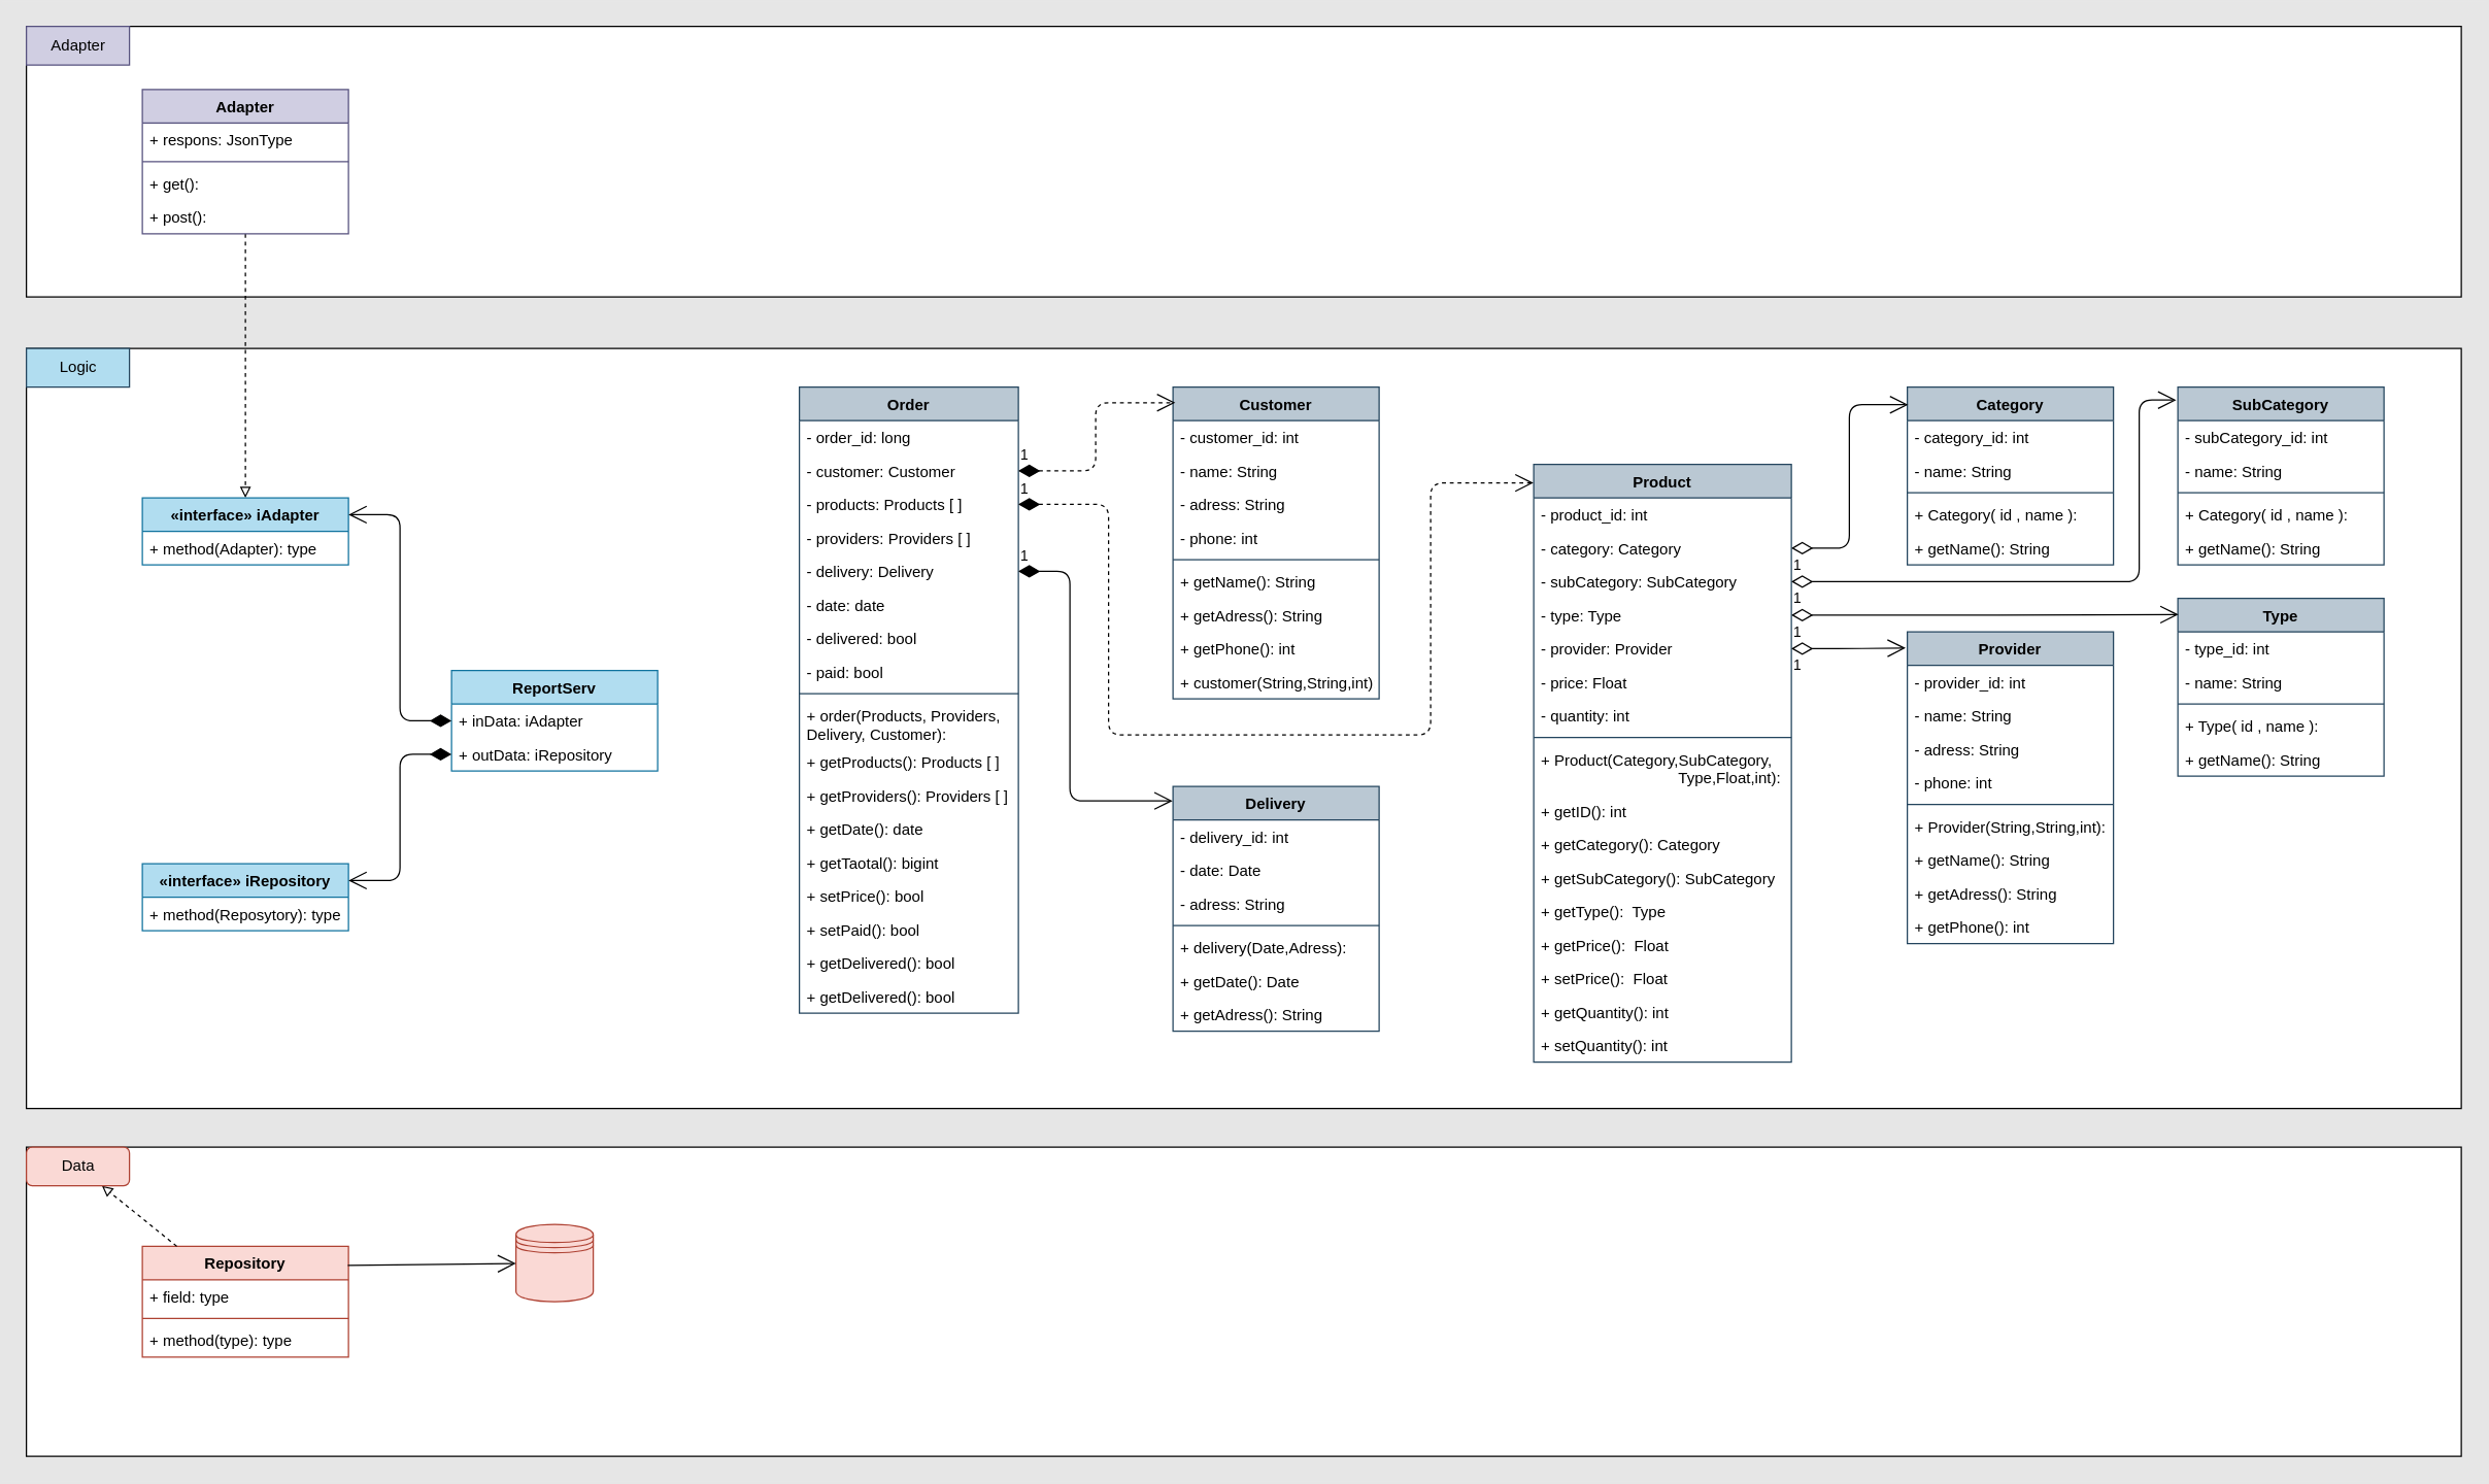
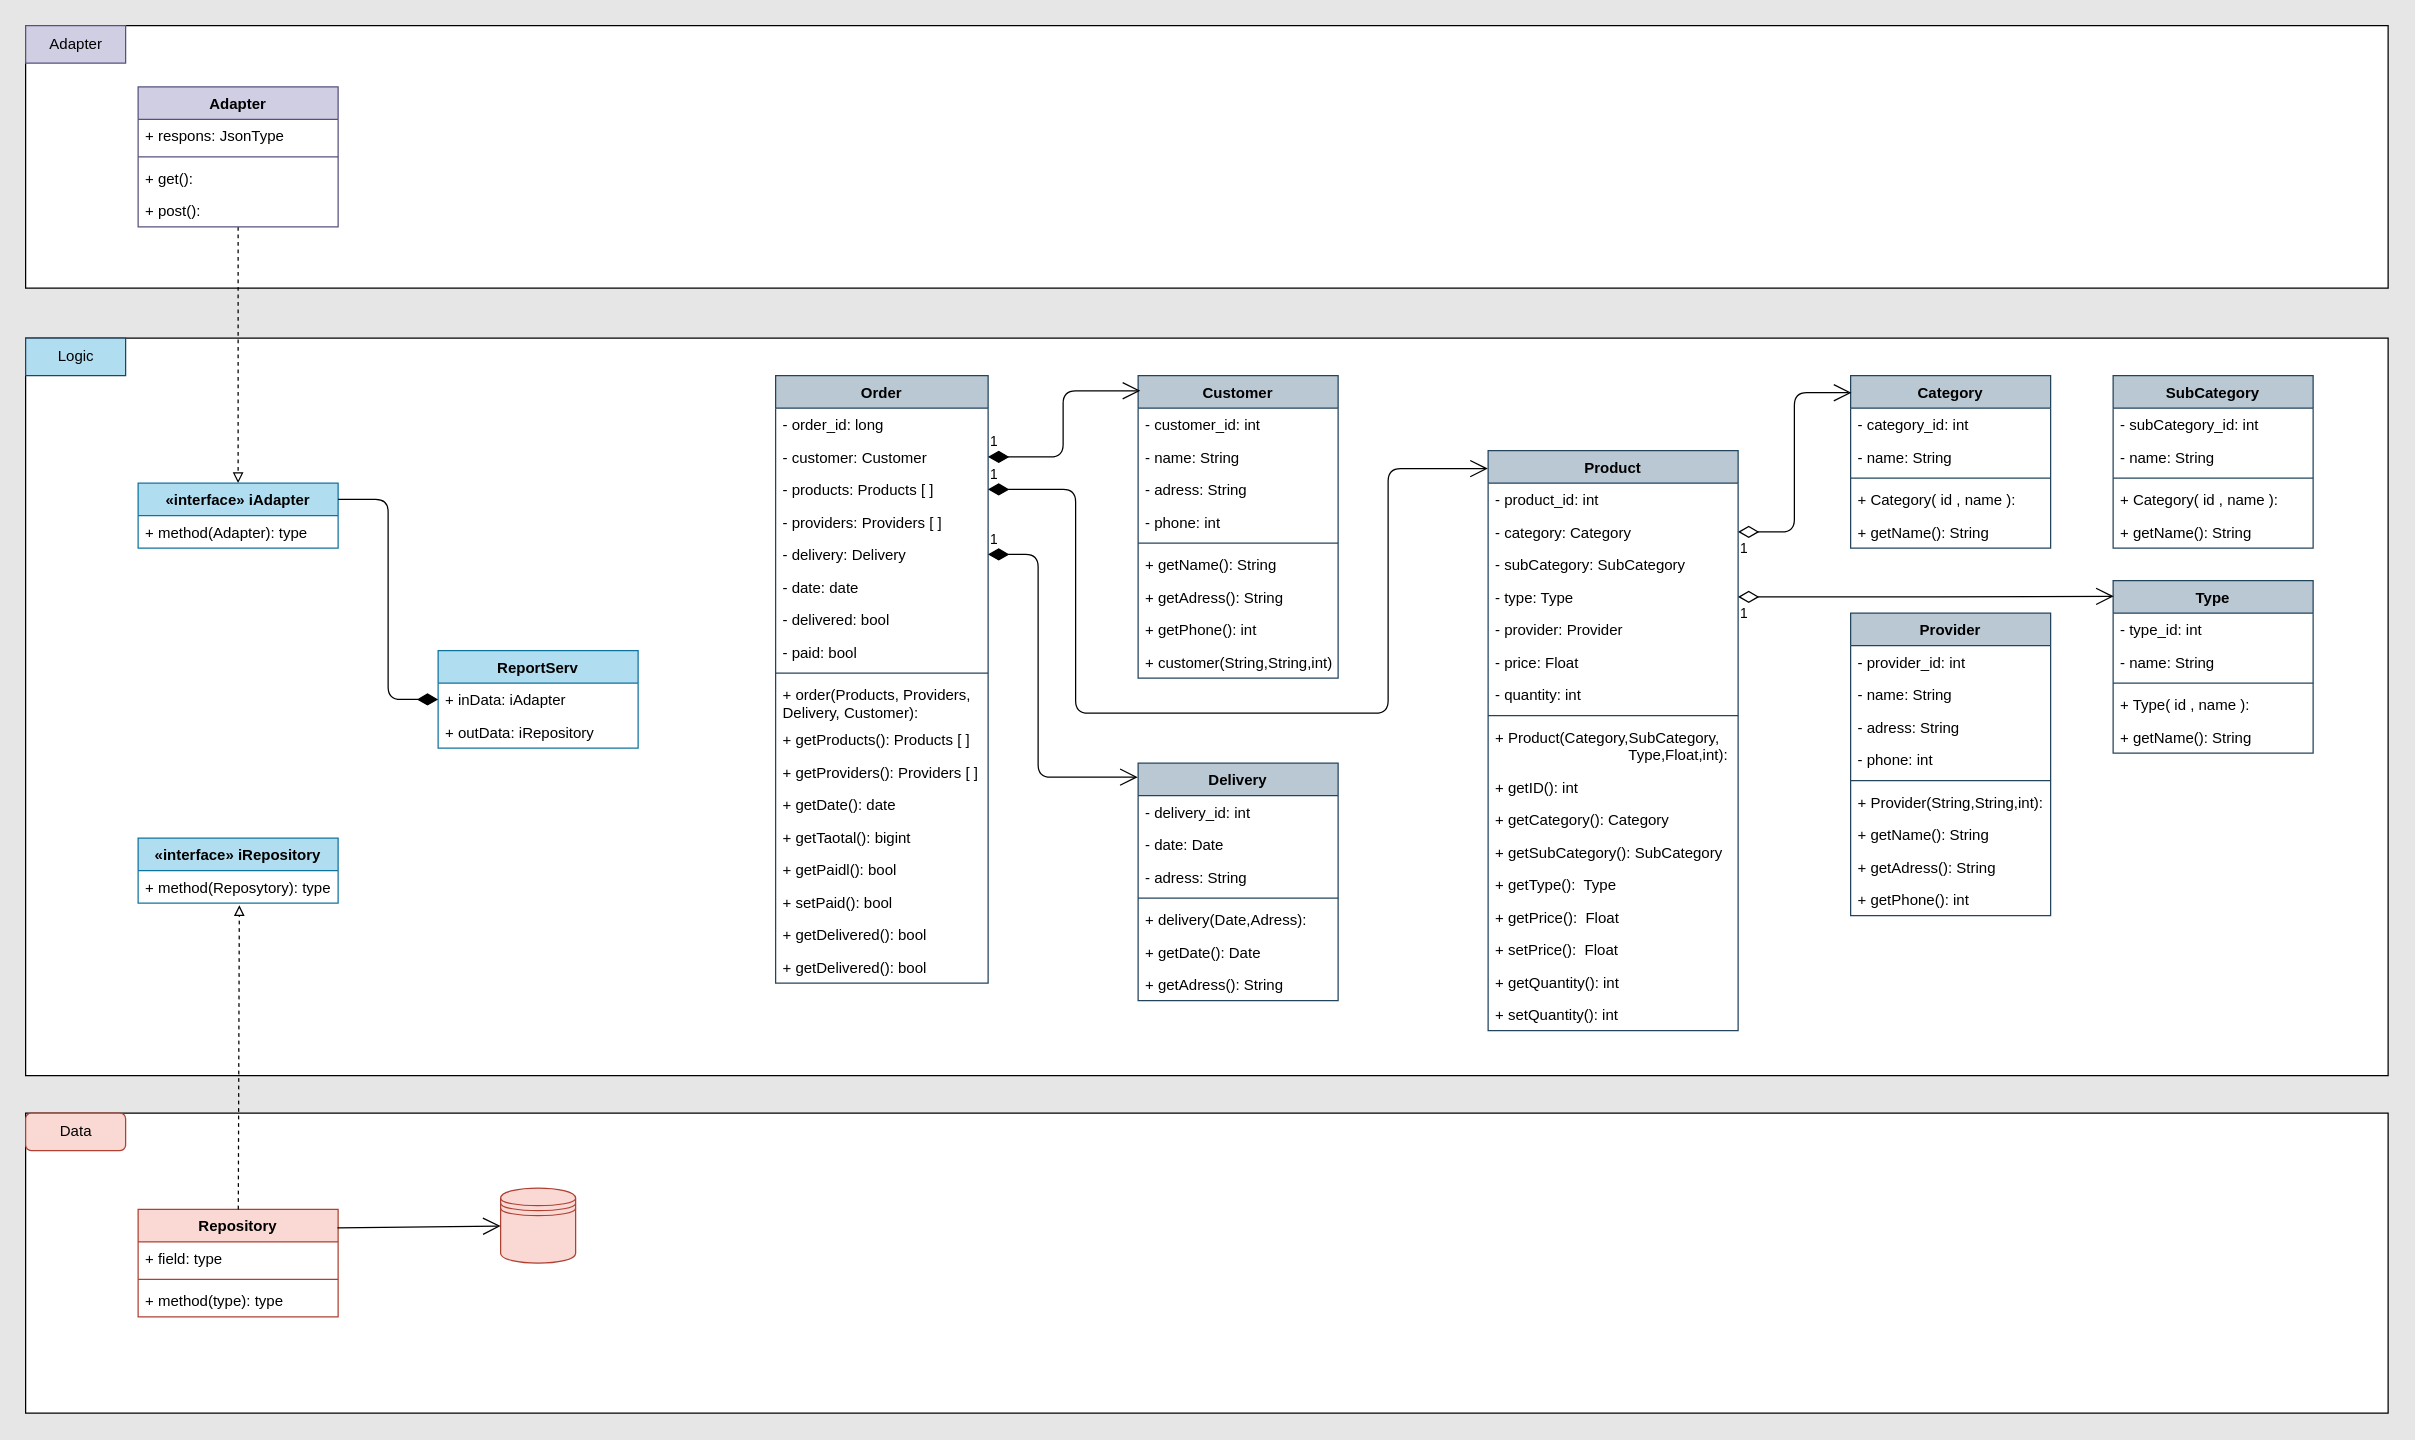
- <mxCell id="107" value="1" style="endArrow=open;html=1;endSize=12;startArrow=diamondThin;startSize=14;startFill=1;edgeStyle=orthogonalEdgeStyle;align=left;verticalAlign=bottom;entryX=0.011;entryY=0.05;entryDx=0;entryDy=0;entryPerimeter=0;dashed=1;" edge="1" parent="1" source="36" target="91"><mxGeometry x="-1" y="3" relative="1" as="geometry"><mxPoint x="810" y="450" as="sourcePoint" /><mxPoint x="970" y="450" as="targetPoint" /></mxGeometry></mxCell>
+ <mxCell id="107" value="1" style="endArrow=open;html=1;endSize=12;startArrow=diamondThin;startSize=14;startFill=1;edgeStyle=orthogonalEdgeStyle;align=left;verticalAlign=bottom;entryX=0.011;entryY=0.05;entryDx=0;entryDy=0;entryPerimeter=0;" edge="1" parent="1" source="36" target="91"><mxGeometry x="-1" y="3" relative="1" as="geometry"><mxPoint x="810" y="450" as="sourcePoint" /><mxPoint x="970" y="450" as="targetPoint" /></mxGeometry></mxCell>
- <mxCell id="119" value="" style="endArrow=open;html=1;endSize=12;startArrow=diamondThin;startSize=14;startFill=1;edgeStyle=orthogonalEdgeStyle;align=left;verticalAlign=bottom;entryX=1;entryY=0.25;entryDx=0;entryDy=0;" edge="1" parent="1" source="12" target="14"><mxGeometry x="-1" y="3" relative="1" as="geometry"><mxPoint x="130" y="520" as="sourcePoint" /><mxPoint x="290" y="520" as="targetPoint" /></mxGeometry></mxCell>
+ <mxCell id="119" value="" style="endArrow=none;html=1;endSize=12;startArrow=diamondThin;startSize=14;startFill=1;edgeStyle=orthogonalEdgeStyle;align=left;verticalAlign=bottom;entryX=1;entryY=0.25;entryDx=0;entryDy=0;" edge="1" parent="1" source="12" target="14"><mxGeometry x="-1" y="3" relative="1" as="geometry"><mxPoint x="130" y="520" as="sourcePoint" /><mxPoint x="290" y="520" as="targetPoint" /></mxGeometry></mxCell>
- <mxCell id="105" value="" style="endArrow=open;html=1;endSize=12;startArrow=diamondThin;startSize=14;startFill=0;edgeStyle=orthogonalEdgeStyle;entryX=-0.008;entryY=0.073;entryDx=0;entryDy=0;entryPerimeter=0;" edge="1" parent="1" source="19" target="77"><mxGeometry relative="1" as="geometry"><mxPoint x="1389.36" y="451.34" as="sourcePoint" /><mxPoint x="1480" y="340.002" as="targetPoint" /><Array as="points"><mxPoint x="1660" y="451" /><mxPoint x="1660" y="310" /></Array></mxGeometry></mxCell>
- <mxCell id="106" value="1" style="edgeLabel;resizable=0;html=1;align=left;verticalAlign=top;" connectable="0" vertex="1" parent="105"><mxGeometry x="-1" relative="1" as="geometry" /></mxCell>
- <mxCell id="101" value="" style="endArrow=open;html=1;endSize=12;startArrow=diamondThin;startSize=14;startFill=0;edgeStyle=orthogonalEdgeStyle;entryX=-0.008;entryY=0.052;entryDx=0;entryDy=0;entryPerimeter=0;" edge="1" parent="1" source="21" target="61"><mxGeometry relative="1" as="geometry"><mxPoint x="1410" y="165" as="sourcePoint" /><mxPoint x="1500.64" y="53.662" as="targetPoint" /></mxGeometry></mxCell>
- <mxCell id="102" value="1" style="edgeLabel;resizable=0;html=1;align=left;verticalAlign=top;" connectable="0" vertex="1" parent="101"><mxGeometry x="-1" relative="1" as="geometry" /></mxCell>
- <mxCell id="108" value="1" style="endArrow=open;html=1;endSize=12;startArrow=diamondThin;startSize=14;startFill=1;edgeStyle=orthogonalEdgeStyle;align=left;verticalAlign=bottom;entryX=-0.001;entryY=0.031;entryDx=0;entryDy=0;entryPerimeter=0;exitX=1;exitY=0.5;exitDx=0;exitDy=0;dashed=1;" edge="1" parent="1" source="37" target="16"><mxGeometry x="-1" y="3" relative="1" as="geometry"><mxPoint x="800" y="520" as="sourcePoint" /><mxPoint x="960" y="520" as="targetPoint" /><Array as="points"><mxPoint x="860" y="391" /><mxPoint x="860" y="570" /><mxPoint x="1110" y="570" /><mxPoint x="1110" y="374" /></Array></mxGeometry></mxCell>
+ <mxCell id="108" value="1" style="endArrow=open;html=1;endSize=12;startArrow=diamondThin;startSize=14;startFill=1;edgeStyle=orthogonalEdgeStyle;align=left;verticalAlign=bottom;entryX=-0.001;entryY=0.031;entryDx=0;entryDy=0;entryPerimeter=0;exitX=1;exitY=0.5;exitDx=0;exitDy=0;" edge="1" parent="1" source="37" target="16"><mxGeometry x="-1" y="3" relative="1" as="geometry"><mxPoint x="800" y="520" as="sourcePoint" /><mxPoint x="960" y="520" as="targetPoint" /><Array as="points"><mxPoint x="860" y="391" /><mxPoint x="860" y="570" /><mxPoint x="1110" y="570" /><mxPoint x="1110" y="374" /></Array></mxGeometry></mxCell>
- <mxCell id="120" value="" style="endArrow=open;html=1;endSize=12;startArrow=diamondThin;startSize=14;startFill=1;edgeStyle=orthogonalEdgeStyle;align=left;verticalAlign=bottom;entryX=1;entryY=0.25;entryDx=0;entryDy=0;" edge="1" parent="1" source="13" target="116"><mxGeometry x="-1" y="3" relative="1" as="geometry"><mxPoint x="360" y="569" as="sourcePoint" /><mxPoint x="280" y="409" as="targetPoint" /></mxGeometry></mxCell>
- <mxCell id="49" value="+ setPrice(): bool" style="text;strokeColor=none;fillColor=none;align=left;verticalAlign=top;spacingLeft=4;spacingRight=4;overflow=hidden;rotatable=0;points=[[0,0.5],[1,0.5]];portConstraint=eastwest;" vertex="1" parent="34"><mxGeometry y="382" width="170" height="26" as="geometry" /></mxCell>
+ <mxCell id="49" value="+ getPaidl(): bool" style="text;strokeColor=none;fillColor=none;align=left;verticalAlign=top;spacingLeft=4;spacingRight=4;overflow=hidden;rotatable=0;points=[[0,0.5],[1,0.5]];portConstraint=eastwest;" vertex="1" parent="34"><mxGeometry y="382" width="170" height="26" as="geometry" /></mxCell>
- <mxCell id="118" style="edgeStyle=none;html=1;endArrow=block;endFill=0;dashed=1;" edge="1" parent="1" source="110" target="123"><mxGeometry relative="1" as="geometry"><mxPoint x="200" y="191" as="sourcePoint" /><mxPoint x="200" y="396" as="targetPoint" /></mxGeometry></mxCell>
+ <mxCell id="118" style="edgeStyle=none;html=1;endArrow=block;endFill=0;dashed=1;entryX=0.506;entryY=1.065;entryDx=0;entryDy=0;entryPerimeter=0;" edge="1" parent="1" source="110" target="117"><mxGeometry relative="1" as="geometry"><mxPoint x="200" y="191" as="sourcePoint" /><mxPoint x="200" y="396" as="targetPoint" /></mxGeometry></mxCell>
